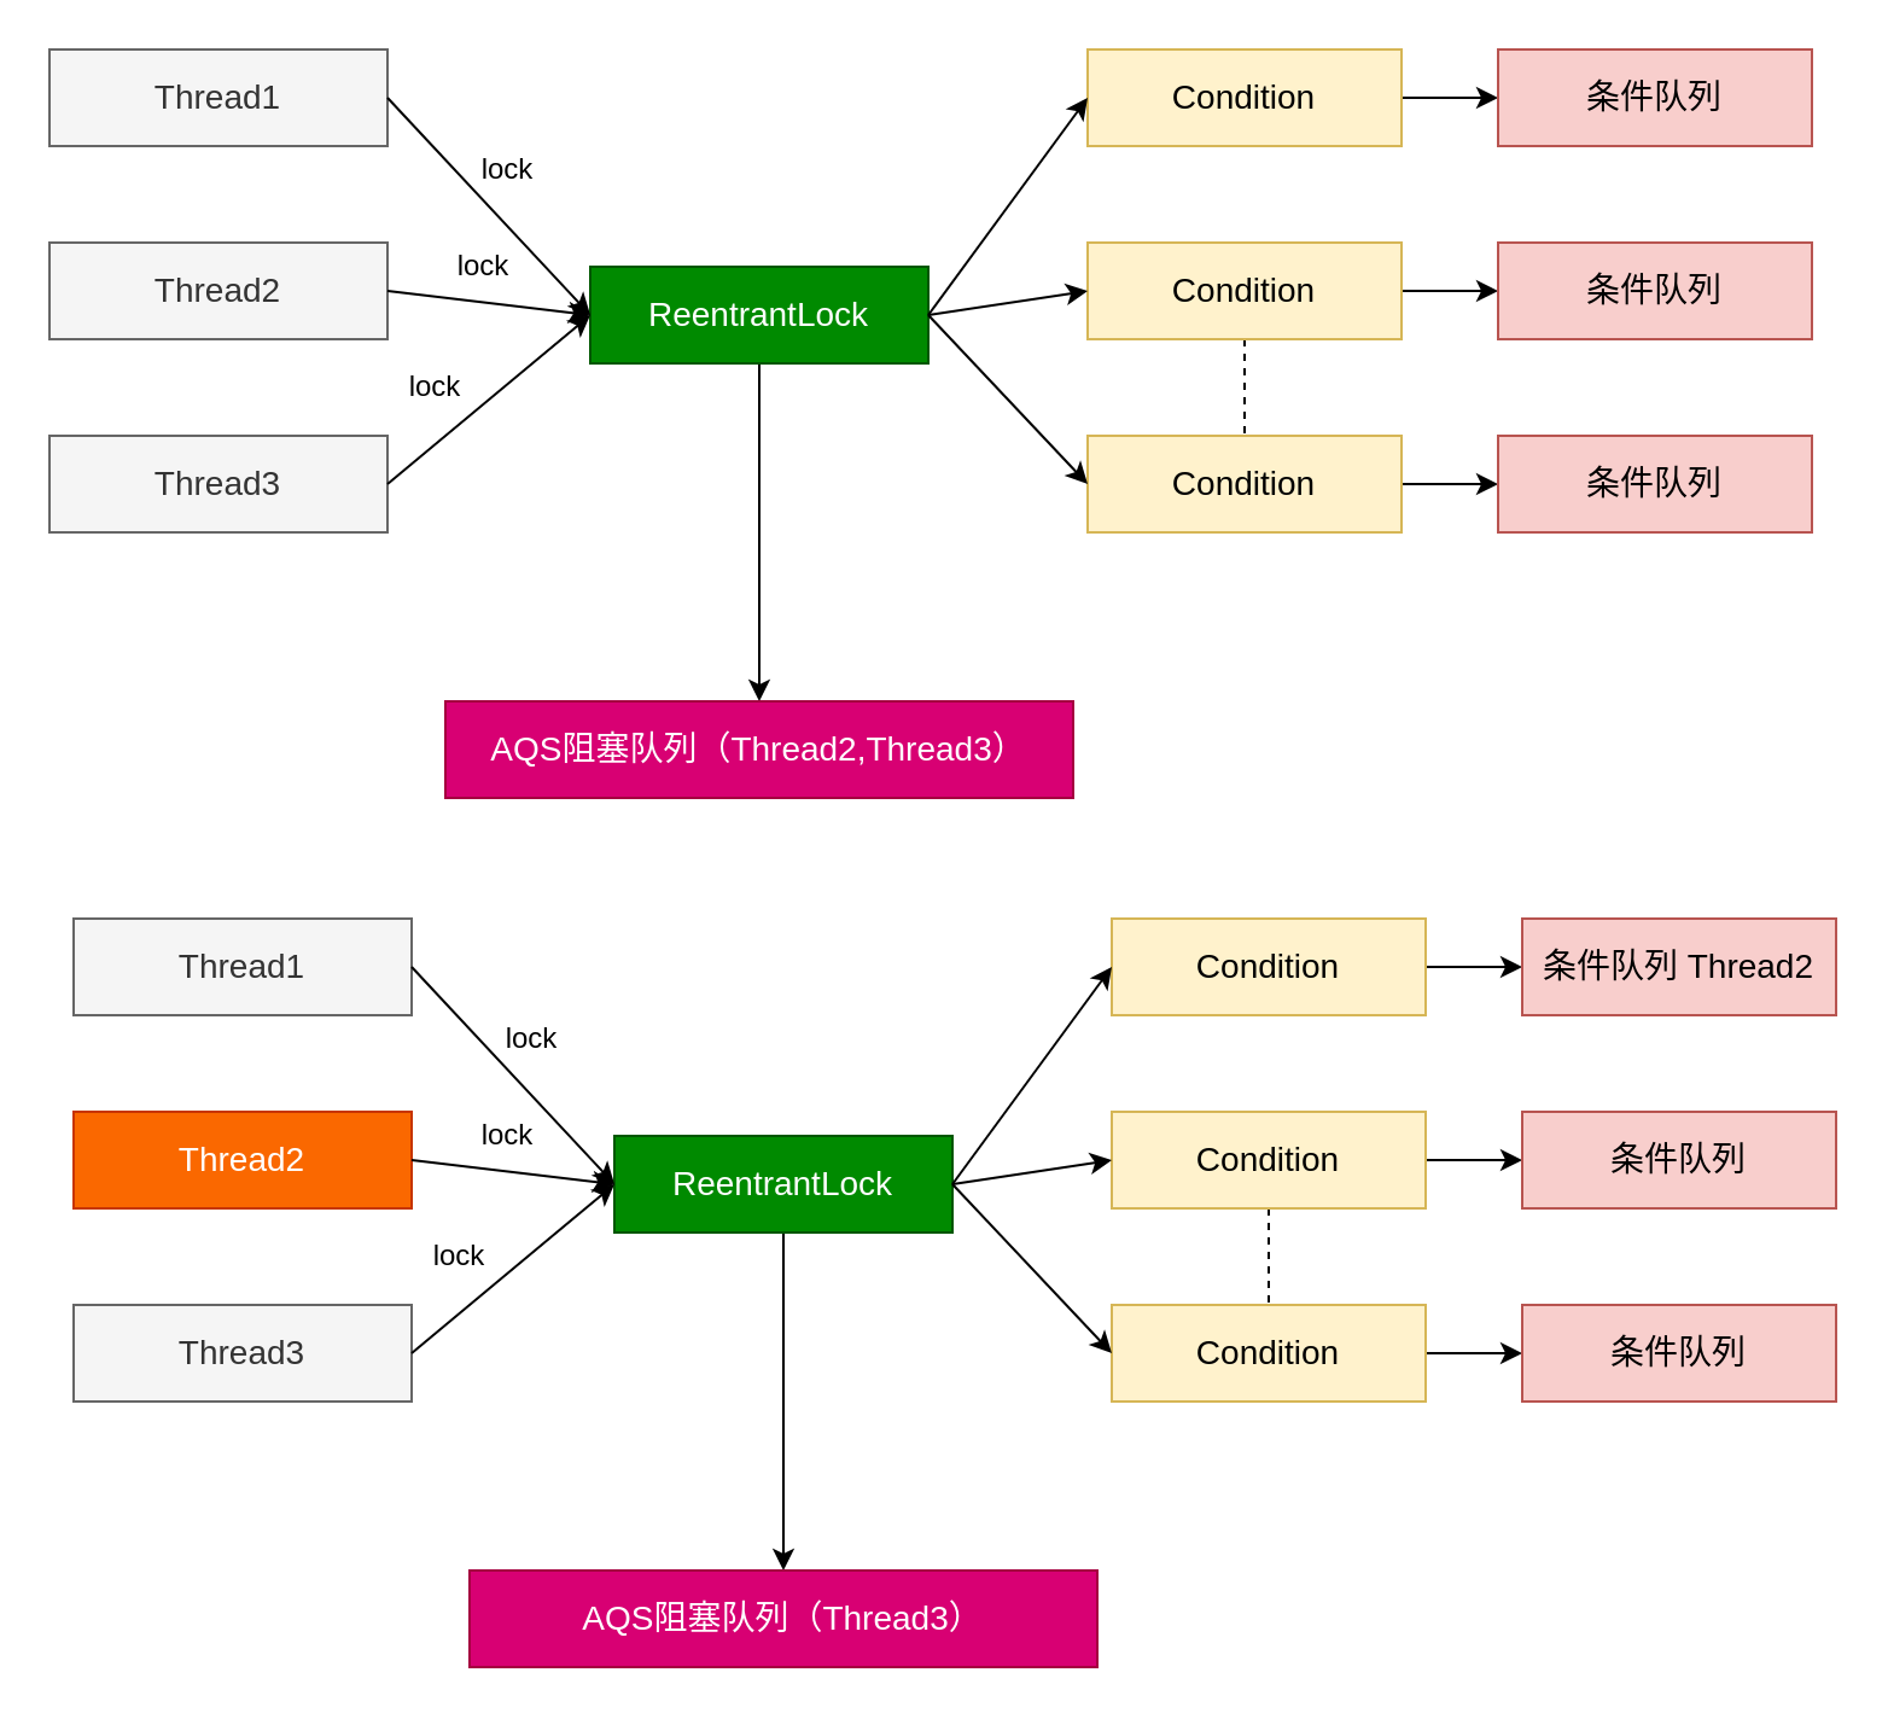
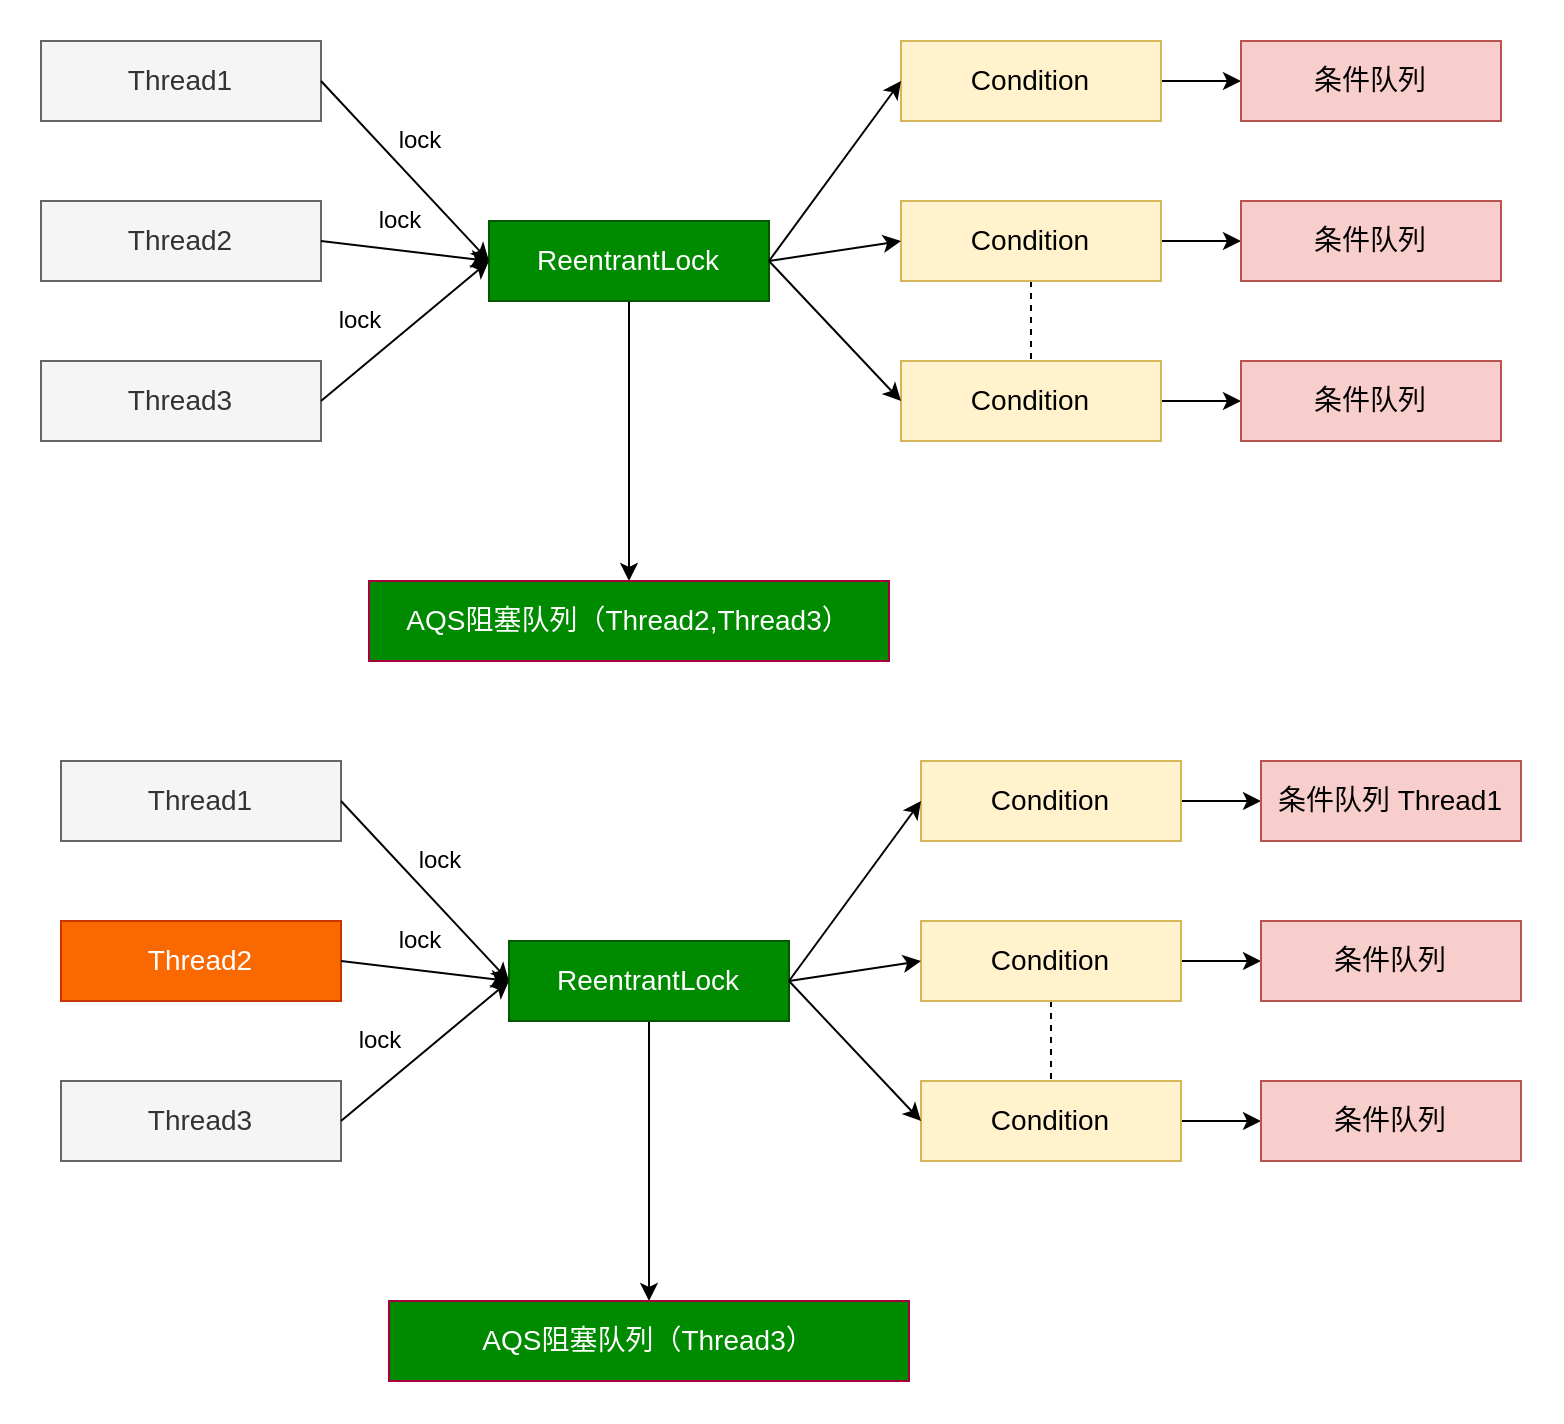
- <mxCell id="11" value="&lt;font style=&quot;font-size: 14px&quot;&gt;AQS阻塞队列（Thread2,Thread3）&lt;/font&gt;" style="rounded=0;whiteSpace=wrap;html=1;fillColor=#d80073;strokeColor=#A50040;fontColor=#ffffff;" vertex="1" parent="1"><mxGeometry x="184" y="290" width="260" height="40" as="geometry" /></mxCell>
+ <mxCell id="11" value="&lt;font style=&quot;font-size: 14px&quot;&gt;AQS阻塞队列（Thread2,Thread3）&lt;/font&gt;" style="rounded=0;whiteSpace=wrap;html=1;fillColor=#008a00;strokeColor=#A50040;fontColor=#ffffff;" vertex="1" parent="1"><mxGeometry x="184" y="290" width="260" height="40" as="geometry" /></mxCell>
- <mxCell id="49" value="&lt;span style=&quot;font-size: 14px&quot;&gt;条件队列 Thread2&lt;/span&gt;" style="rounded=0;whiteSpace=wrap;html=1;fillColor=#f8cecc;strokeColor=#b85450;" vertex="1" parent="1"><mxGeometry x="630" y="380" width="130" height="40" as="geometry" /></mxCell>
+ <mxCell id="49" value="&lt;span style=&quot;font-size: 14px&quot;&gt;条件队列 Thread1&lt;/span&gt;" style="rounded=0;whiteSpace=wrap;html=1;fillColor=#f8cecc;strokeColor=#b85450;" vertex="1" parent="1"><mxGeometry x="630" y="380" width="130" height="40" as="geometry" /></mxCell>
- <mxCell id="36" value="&lt;font style=&quot;font-size: 14px&quot;&gt;AQS阻塞队列（Thread3）&lt;/font&gt;" style="rounded=0;whiteSpace=wrap;html=1;fillColor=#d80073;strokeColor=#A50040;fontColor=#ffffff;" vertex="1" parent="1"><mxGeometry x="194" y="650" width="260" height="40" as="geometry" /></mxCell>
+ <mxCell id="36" value="&lt;font style=&quot;font-size: 14px&quot;&gt;AQS阻塞队列（Thread3）&lt;/font&gt;" style="rounded=0;whiteSpace=wrap;html=1;fillColor=#008a00;strokeColor=#A50040;fontColor=#ffffff;" vertex="1" parent="1"><mxGeometry x="194" y="650" width="260" height="40" as="geometry" /></mxCell>
